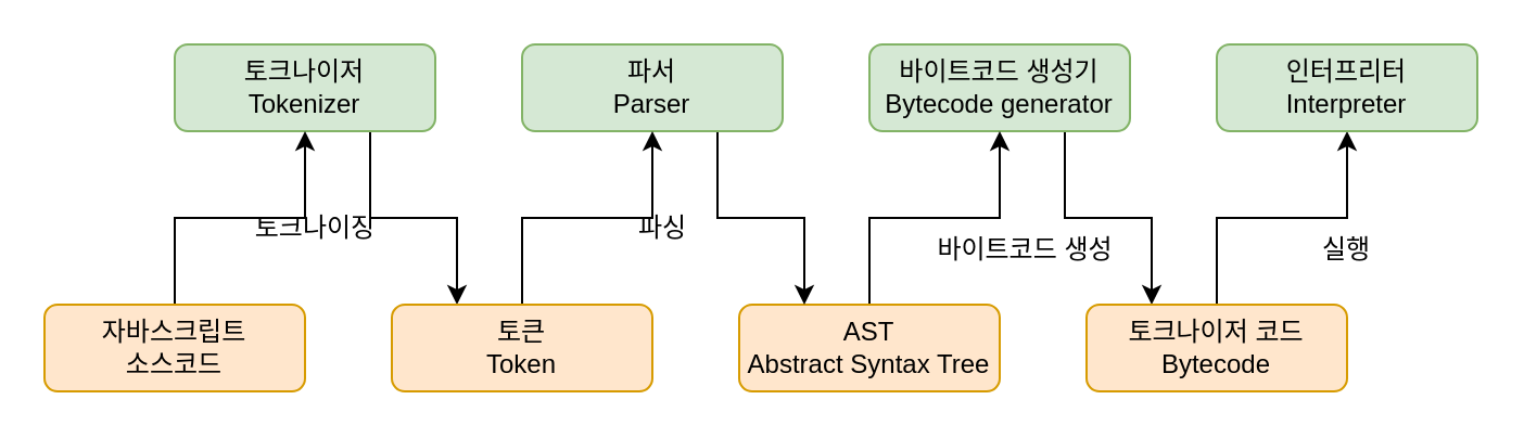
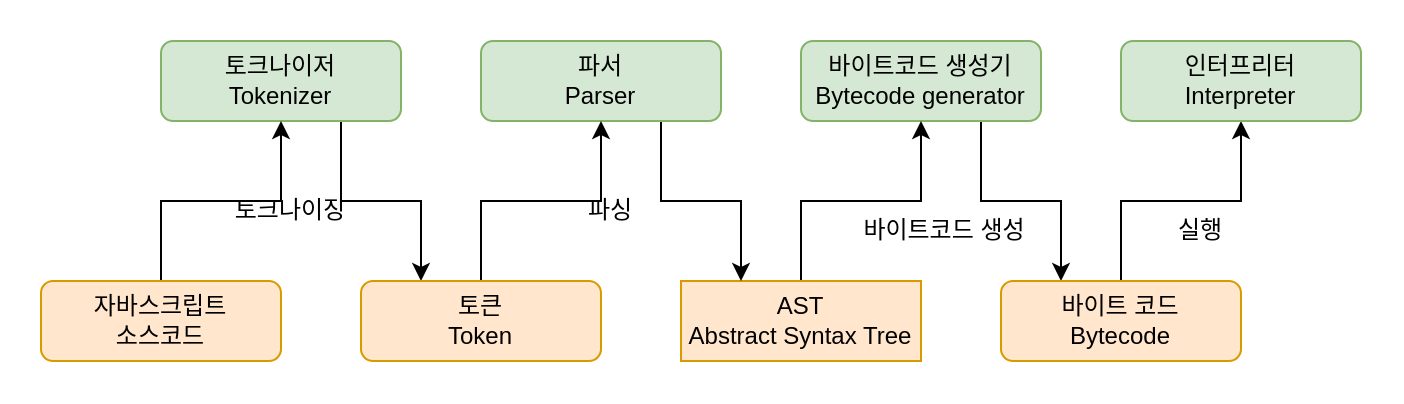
- <mxCell id="20" value="실행" style="text;html=1;strokeColor=none;fillColor=none;align=center;verticalAlign=middle;whiteSpace=wrap;rounded=0;" vertex="1" parent="1"><mxGeometry x="590" y="100" width="60" height="30" as="geometry" /></mxCell>
+ <mxCell id="20" value="실행" style="text;html=1;strokeColor=none;fillColor=none;align=center;verticalAlign=middle;whiteSpace=wrap;rounded=0;" vertex="1" parent="1"><mxGeometry x="570" y="100" width="60" height="30" as="geometry" /></mxCell>
- <mxCell id="5" value="AST&lt;br&gt;Abstract Syntax Tree" style="rounded=1;whiteSpace=wrap;html=1;fillColor=#ffe6cc;strokeColor=#d79b00;" vertex="1" parent="1"><mxGeometry x="340" y="140" width="120" height="40" as="geometry" /></mxCell>
+ <mxCell id="5" value="AST&lt;br&gt;Abstract Syntax Tree" style="whiteSpace=wrap;html=1;fillColor=#ffe6cc;strokeColor=#d79b00;rounded=0;" vertex="1" parent="1"><mxGeometry x="340" y="140" width="120" height="40" as="geometry" /></mxCell>
- <mxCell id="7" value="토크나이저 코드&lt;br&gt;Bytecode" style="rounded=1;whiteSpace=wrap;html=1;fillColor=#ffe6cc;strokeColor=#d79b00;" vertex="1" parent="1"><mxGeometry x="500" y="140" width="120" height="40" as="geometry" /></mxCell>
+ <mxCell id="7" value="바이트 코드&lt;br&gt;Bytecode" style="rounded=1;whiteSpace=wrap;html=1;fillColor=#ffe6cc;strokeColor=#d79b00;" vertex="1" parent="1"><mxGeometry x="500" y="140" width="120" height="40" as="geometry" /></mxCell>
